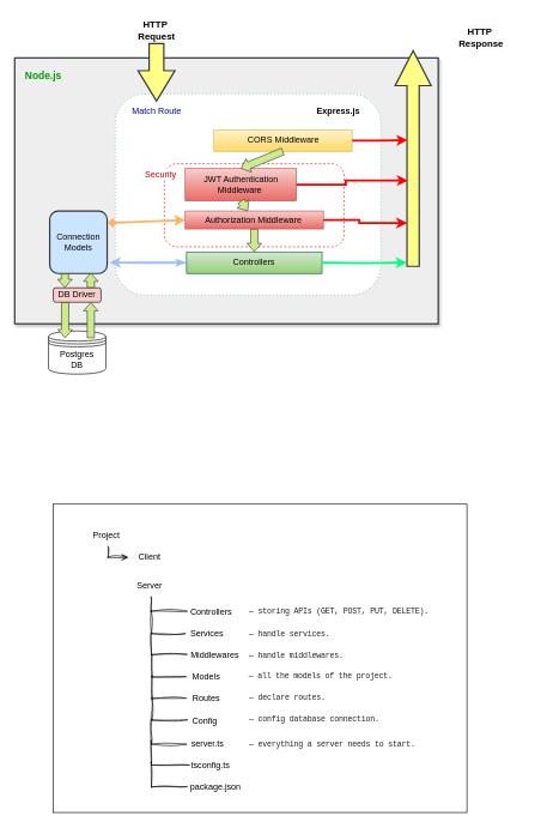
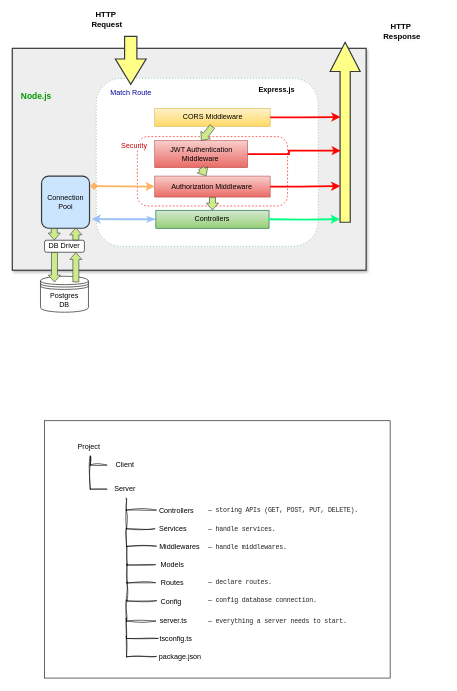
- <mxCell id="14" value="&lt;span style=&quot;color: rgb(0, 0, 0); font-family: Helvetica; font-style: normal; font-variant-ligatures: normal; font-variant-caps: normal; letter-spacing: normal; orphans: 2; text-indent: 0px; text-transform: none; widows: 2; word-spacing: 0px; -webkit-text-stroke-width: 0px; white-space: normal; background-color: rgb(251, 251, 251); text-decoration-thickness: initial; text-decoration-style: initial; text-decoration-color: initial; float: none; display: inline !important; font-size: 13px;&quot;&gt;&lt;b style=&quot;&quot;&gt;&lt;font style=&quot;font-size: 13px;&quot;&gt;HTTP&amp;nbsp;&lt;/font&gt;&lt;/b&gt;&lt;/span&gt;&lt;div style=&quot;font-size: 13px;&quot;&gt;&lt;span style=&quot;color: rgb(0, 0, 0); font-family: Helvetica; font-style: normal; font-variant-ligatures: normal; font-variant-caps: normal; letter-spacing: normal; orphans: 2; text-indent: 0px; text-transform: none; widows: 2; word-spacing: 0px; -webkit-text-stroke-width: 0px; white-space: normal; background-color: rgb(251, 251, 251); text-decoration-thickness: initial; text-decoration-style: initial; text-decoration-color: initial; float: none; display: inline !important;&quot;&gt;&lt;b style=&quot;&quot;&gt;&lt;font style=&quot;font-size: 13px;&quot;&gt;Request&lt;/font&gt;&lt;/b&gt;&lt;/span&gt;&lt;/div&gt;" style="text;whiteSpace=wrap;html=1;align=center;" vertex="1" parent="1"><mxGeometry x="193.13" y="20" width="50" height="40" as="geometry" /></mxCell>
+ <mxCell id="14" value="&lt;span style=&quot;color: rgb(0, 0, 0); font-family: Helvetica; font-style: normal; font-variant-ligatures: normal; font-variant-caps: normal; letter-spacing: normal; orphans: 2; text-indent: 0px; text-transform: none; widows: 2; word-spacing: 0px; -webkit-text-stroke-width: 0px; white-space: normal; background-color: rgb(251, 251, 251); text-decoration-thickness: initial; text-decoration-style: initial; text-decoration-color: initial; float: none; display: inline !important; font-size: 13px;&quot;&gt;&lt;b style=&quot;&quot;&gt;&lt;font style=&quot;font-size: 13px;&quot;&gt;HTTP&amp;nbsp;&lt;/font&gt;&lt;/b&gt;&lt;/span&gt;&lt;div style=&quot;font-size: 13px;&quot;&gt;&lt;span style=&quot;color: rgb(0, 0, 0); font-family: Helvetica; font-style: normal; font-variant-ligatures: normal; font-variant-caps: normal; letter-spacing: normal; orphans: 2; text-indent: 0px; text-transform: none; widows: 2; word-spacing: 0px; -webkit-text-stroke-width: 0px; white-space: normal; background-color: rgb(251, 251, 251); text-decoration-thickness: initial; text-decoration-style: initial; text-decoration-color: initial; float: none; display: inline !important;&quot;&gt;&lt;b style=&quot;&quot;&gt;&lt;font style=&quot;font-size: 13px;&quot;&gt;Request&lt;/font&gt;&lt;/b&gt;&lt;/span&gt;&lt;/div&gt;" style="text;whiteSpace=wrap;html=1;align=center;" vertex="1" parent="1"><mxGeometry x="153.13" y="10" width="50" height="40" as="geometry" /></mxCell>
- <mxCell id="6" value="&lt;b&gt;&lt;font color=&quot;#009900&quot; style=&quot;font-size: 14px;&quot;&gt;Node.js&lt;/font&gt;&lt;/b&gt;" style="text;html=1;align=center;verticalAlign=middle;whiteSpace=wrap;rounded=0;" vertex="1" parent="1"><mxGeometry x="30" y="90" width="60" height="30" as="geometry" /></mxCell>
+ <mxCell id="6" value="&lt;b&gt;&lt;font color=&quot;#009900&quot; style=&quot;font-size: 14px;&quot;&gt;Node.js&lt;/font&gt;&lt;/b&gt;" style="text;html=1;align=center;verticalAlign=middle;whiteSpace=wrap;rounded=0;" vertex="1" parent="1"><mxGeometry x="30" y="145" width="60" height="30" as="geometry" /></mxCell>
- <mxCell id="7" value="&lt;b&gt;Express.js&lt;/b&gt;" style="text;html=1;align=center;verticalAlign=middle;whiteSpace=wrap;rounded=0;" vertex="1" parent="1"><mxGeometry x="441.25" y="140" width="60" height="30" as="geometry" /></mxCell>
+ <mxCell id="7" value="&lt;b&gt;Express.js&lt;/b&gt;" style="text;html=1;align=center;verticalAlign=middle;whiteSpace=wrap;rounded=0;" vertex="1" parent="1"><mxGeometry x="431.25" y="135" width="60" height="30" as="geometry" /></mxCell>
- <mxCell id="8" value="CORS Middleware" style="rounded=0;whiteSpace=wrap;html=1;fillColor=#fff2cc;gradientColor=#ffd966;strokeColor=#d6b656;" vertex="1" parent="1"><mxGeometry x="297.5" y="180" width="192.5" height="30" as="geometry" /></mxCell>
+ <mxCell id="8" value="CORS Middleware" style="rounded=0;whiteSpace=wrap;html=1;fillColor=#fff2cc;gradientColor=#ffd966;strokeColor=#d6b656;" vertex="1" parent="1"><mxGeometry x="257.5" y="180" width="192.5" height="30" as="geometry" /></mxCell>
- <mxCell id="11" value="Authorization Middleware&amp;nbsp;" style="rounded=0;whiteSpace=wrap;html=1;fillColor=#f8cecc;gradientColor=#ea6b66;strokeColor=#b85450;" vertex="1" parent="1"><mxGeometry x="257.5" y="293" width="192.5" height="25" as="geometry" /></mxCell>
+ <mxCell id="11" value="Authorization Middleware&amp;nbsp;" style="rounded=0;whiteSpace=wrap;html=1;fillColor=#f8cecc;gradientColor=#ea6b66;strokeColor=#b85450;" vertex="1" parent="1"><mxGeometry x="257.5" y="293" width="192.5" height="35" as="geometry" /></mxCell>
- <mxCell id="23" value="Connection Models" style="rounded=1;whiteSpace=wrap;html=1;fillColor=#cce5ff;strokeColor=#36393d;strokeWidth=2;" vertex="1" parent="1"><mxGeometry x="68.78" y="293" width="80" height="87" as="geometry" /></mxCell>
+ <mxCell id="23" value="Connection Pool" style="rounded=1;whiteSpace=wrap;html=1;fillColor=#cce5ff;strokeColor=#36393d;strokeWidth=2;" vertex="1" parent="1"><mxGeometry x="68.78" y="293" width="80" height="87" as="geometry" /></mxCell>
- <mxCell id="25" value="DB Driver" style="rounded=1;whiteSpace=wrap;html=1;fillColor=#f8cecc;" vertex="1" parent="1"><mxGeometry x="73.78" y="400" width="66.44" height="20" as="geometry" /></mxCell>
+ <mxCell id="25" value="DB Driver" style="rounded=1;whiteSpace=wrap;html=1;" vertex="1" parent="1"><mxGeometry x="73.78" y="400" width="66.44" height="20" as="geometry" /></mxCell>
- <mxCell id="34" style="edgeStyle=orthogonalEdgeStyle;rounded=0;orthogonalLoop=1;jettySize=auto;html=1;entryX=0;entryY=0.5;entryDx=0;entryDy=0;endArrow=open;endFill=0;sketch=1;curveFitting=1;jiggle=2;" edge="1" parent="1" source="36" target="37"><mxGeometry relative="1" as="geometry"><Array as="points"><mxPoint x="150" y="745" /><mxPoint x="150" y="775" /></Array></mxGeometry></mxCell>
+ <mxCell id="34" style="edgeStyle=orthogonalEdgeStyle;rounded=0;orthogonalLoop=1;jettySize=auto;html=1;entryX=0;entryY=0.5;entryDx=0;entryDy=0;endArrow=none;endFill=0;sketch=1;curveFitting=1;jiggle=2;" edge="1" parent="1" source="36" target="37"><mxGeometry relative="1" as="geometry"><Array as="points"><mxPoint x="150" y="745" /><mxPoint x="150" y="775" /></Array></mxGeometry></mxCell>
+ <mxCell id="35" style="edgeStyle=orthogonalEdgeStyle;rounded=0;orthogonalLoop=1;jettySize=auto;html=1;entryX=0;entryY=0.5;entryDx=0;entryDy=0;endArrow=none;endFill=0;sketch=1;curveFitting=1;jiggle=2;" edge="1" parent="1" source="36" target="39"><mxGeometry relative="1" as="geometry"><Array as="points"><mxPoint x="150" y="815" /></Array></mxGeometry></mxCell>
- <mxCell id="58" value="&lt;span style=&quot;color: rgb(36, 36, 36); font-family: source-code-pro, Menlo, Monaco, &amp;quot;Courier New&amp;quot;, Courier, monospace; font-size: 11px; letter-spacing: -0.352px; text-align: start; white-space-collapse: preserve;&quot;&gt;— all the models of the project.&lt;/span&gt;" style="text;html=1;align=center;verticalAlign=middle;whiteSpace=wrap;rounded=0;labelBackgroundColor=default;fontSize=11;" vertex="1" parent="1"><mxGeometry x="338.99" y="931" width="215" height="20" as="geometry" /></mxCell>
